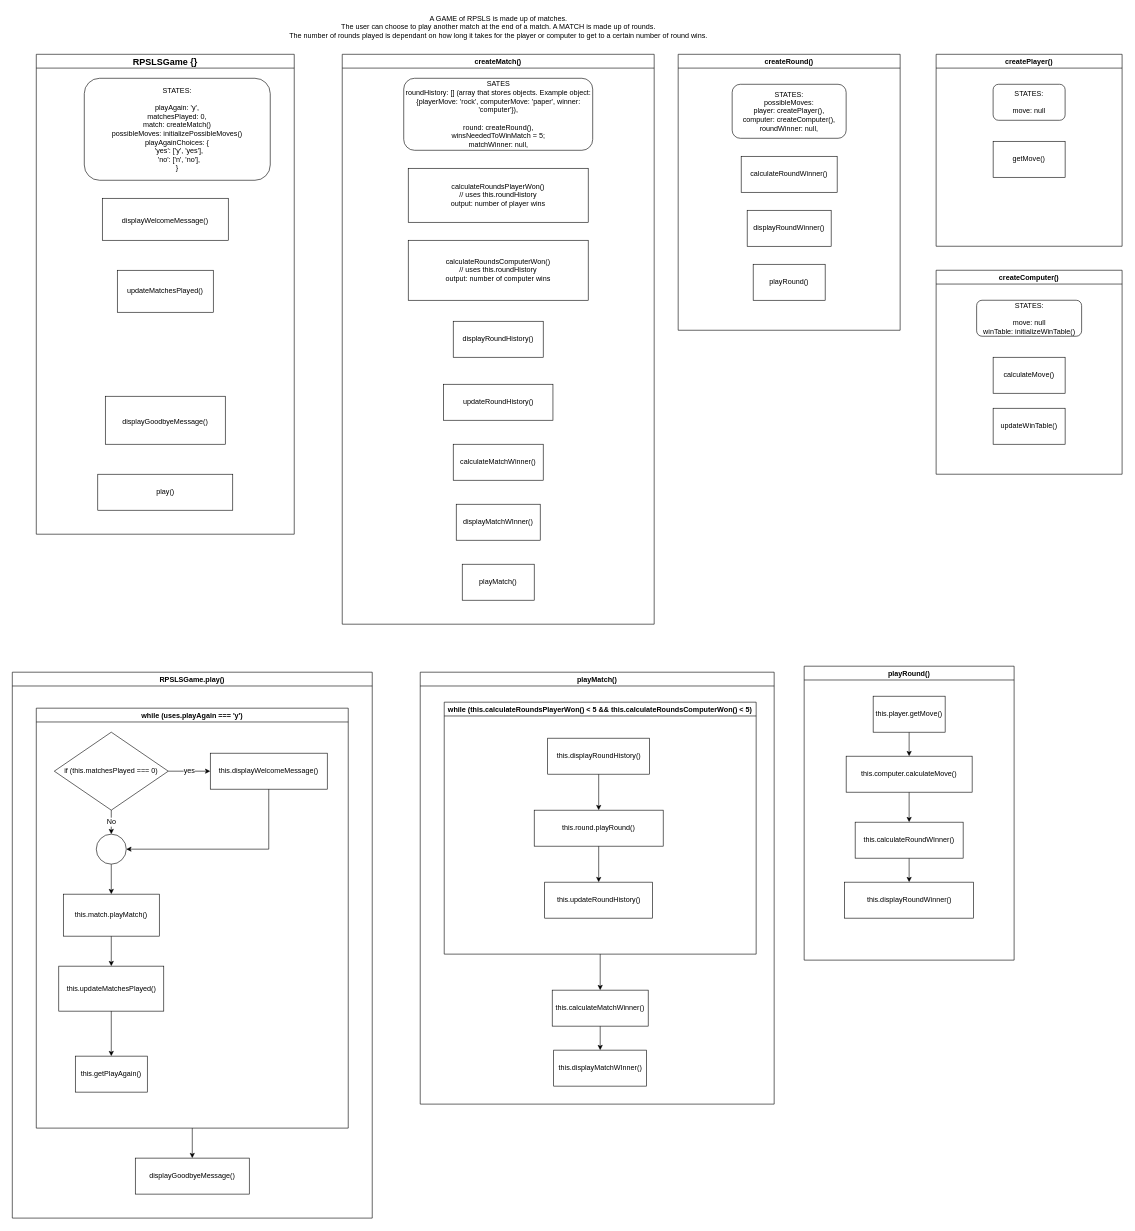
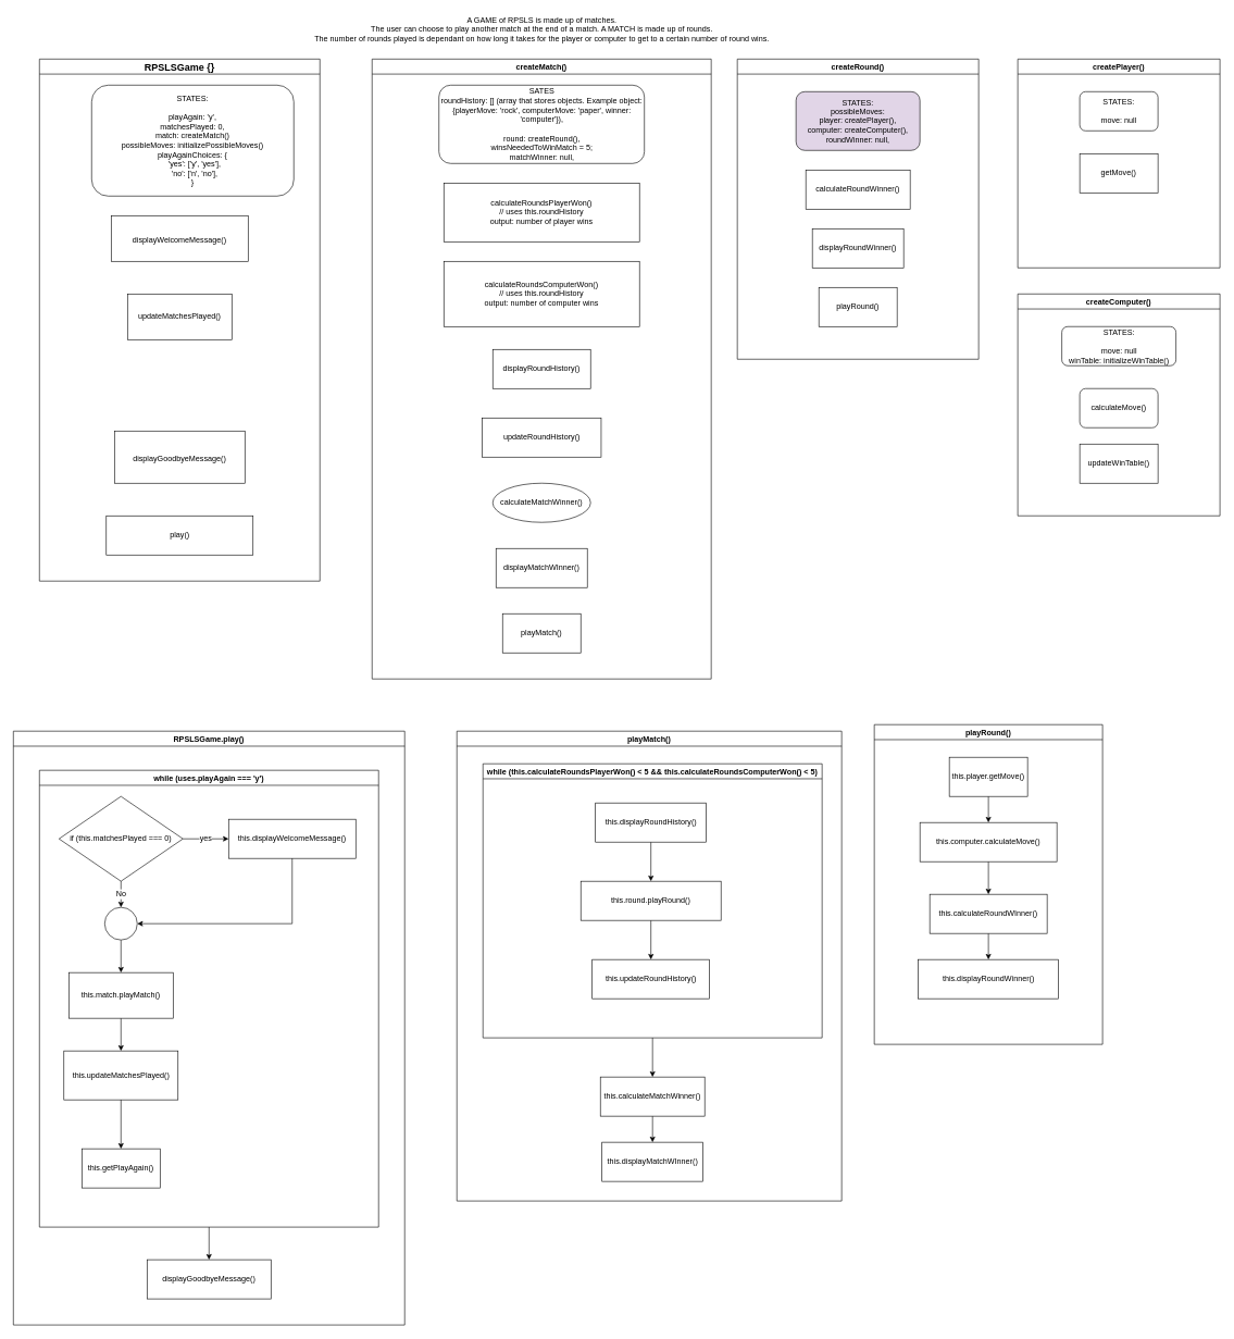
- <mxCell id="54" value="&lt;div&gt;STATES:&lt;/div&gt;&lt;div&gt;possibleMoves: &lt;br&gt;&lt;/div&gt;&lt;div&gt;player: createPlayer(),&lt;/div&gt;&lt;div&gt;computer: createComputer(),&lt;/div&gt;&lt;div&gt;roundWinner: null,&lt;br&gt;&lt;/div&gt;" style="rounded=1;whiteSpace=wrap;html=1;fontSize=12;" parent="53" vertex="1"><mxGeometry x="90" y="50" width="190" height="90" as="geometry" /></mxCell>
+ <mxCell id="54" value="&lt;div&gt;STATES:&lt;/div&gt;&lt;div&gt;possibleMoves: &lt;br&gt;&lt;/div&gt;&lt;div&gt;player: createPlayer(),&lt;/div&gt;&lt;div&gt;computer: createComputer(),&lt;/div&gt;&lt;div&gt;roundWinner: null,&lt;br&gt;&lt;/div&gt;" style="rounded=1;whiteSpace=wrap;html=1;fontSize=12;fillColor=#e1d5e7;" parent="53" vertex="1"><mxGeometry x="90" y="50" width="190" height="90" as="geometry" /></mxCell>
- <mxCell id="63" value="calculateMove()" style="whiteSpace=wrap;html=1;" parent="61" vertex="1"><mxGeometry x="95" y="145" width="120" height="60" as="geometry" /></mxCell>
+ <mxCell id="63" value="calculateMove()" style="whiteSpace=wrap;html=1;rounded=1;" parent="61" vertex="1"><mxGeometry x="95" y="145" width="120" height="60" as="geometry" /></mxCell>
- <mxCell id="16" value="calculateMatchWinner()" style="whiteSpace=wrap;html=1;" parent="10" vertex="1"><mxGeometry x="185" y="650" width="150" height="60" as="geometry" /></mxCell>
+ <mxCell id="16" value="calculateMatchWinner()" style="ellipse;whiteSpace=wrap;html=1;" parent="10" vertex="1"><mxGeometry x="185" y="650" width="150" height="60" as="geometry" /></mxCell>
